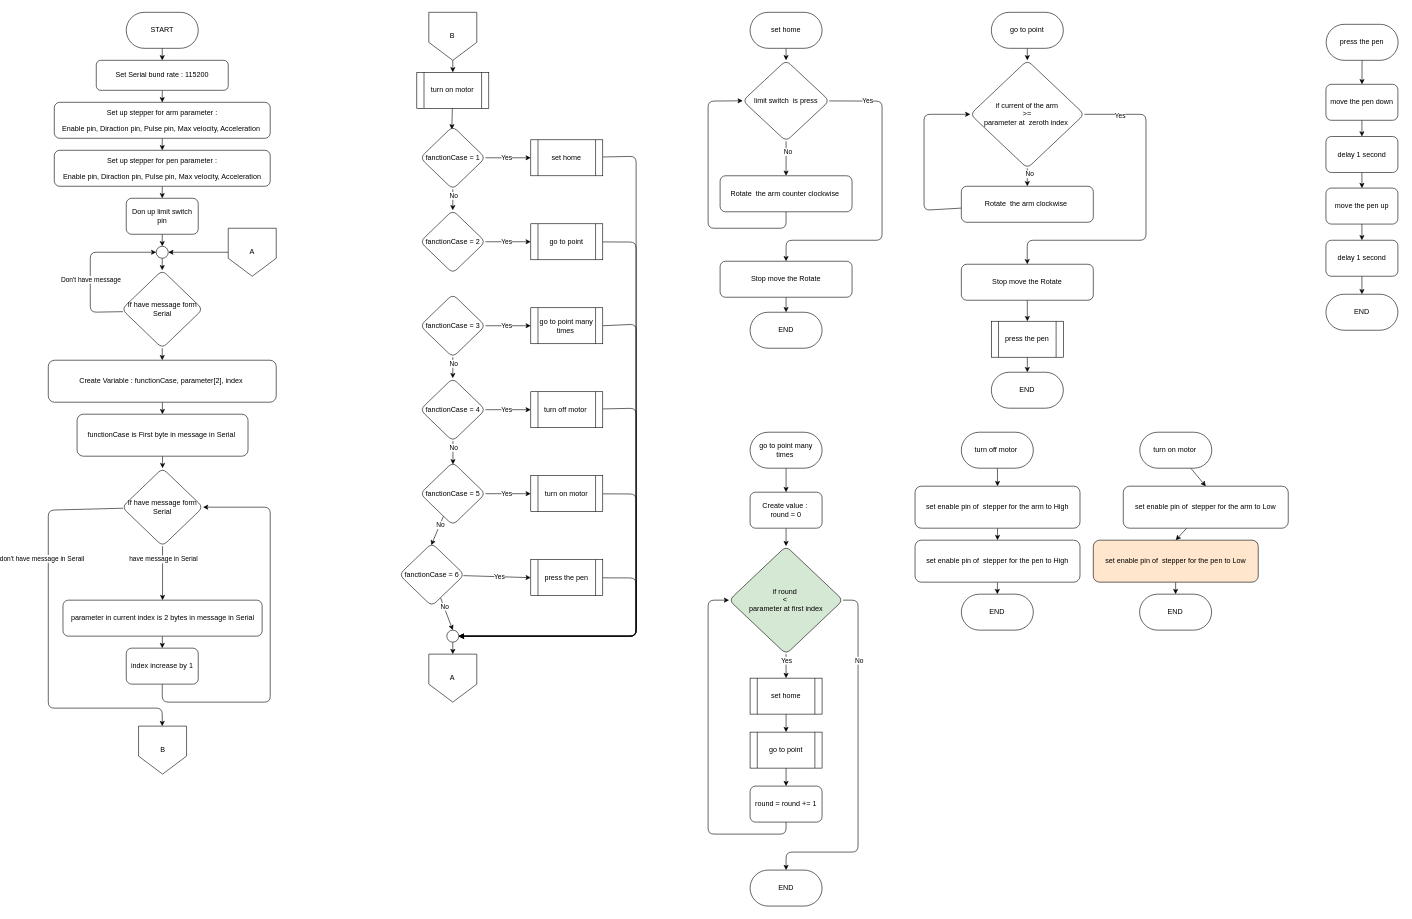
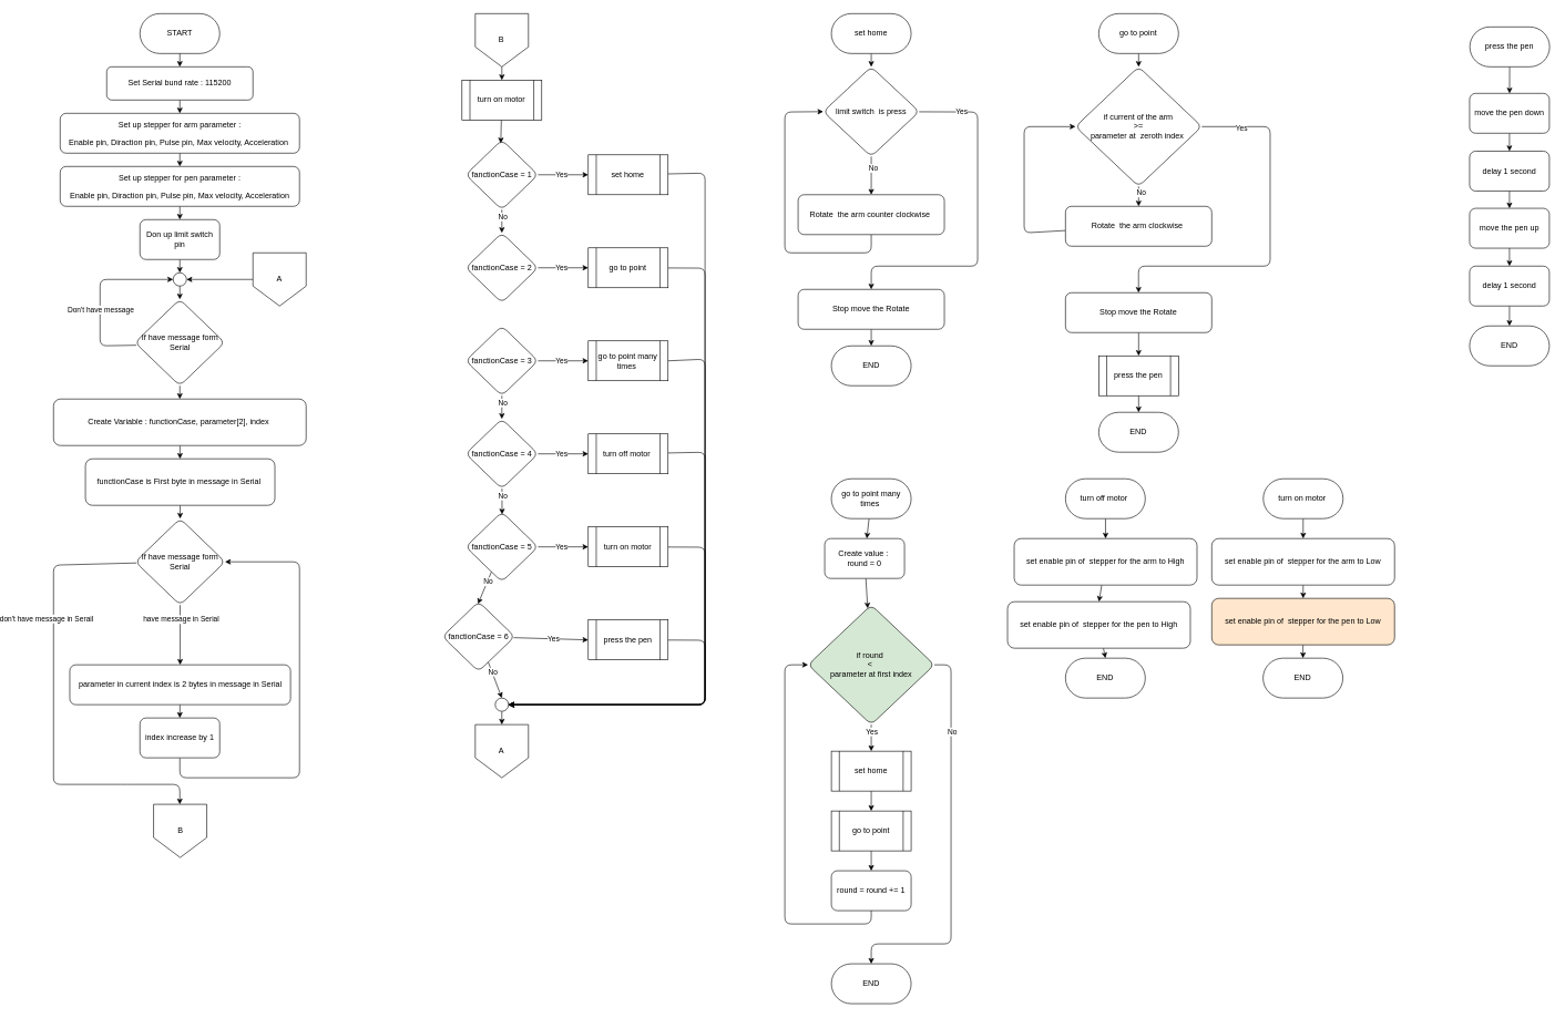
- <mxCell id="133" value="set enable pin of&amp;nbsp; stepper for the arm to Low" style="rounded=1;whiteSpace=wrap;html=1;" vertex="1" parent="1"><mxGeometry x="1812.19" y="810" width="275" height="70" as="geometry" /></mxCell>
+ <mxCell id="133" value="set enable pin of&amp;nbsp; stepper for the arm to Low" style="rounded=1;whiteSpace=wrap;html=1;" vertex="1" parent="1"><mxGeometry x="1762.19" y="810" width="275" height="70" as="geometry" /></mxCell>
- <mxCell id="114" value="Create value :&amp;nbsp;&lt;br&gt;round = 0" style="rounded=1;whiteSpace=wrap;html=1;" vertex="1" parent="1"><mxGeometry x="1190" y="820" width="120" height="60" as="geometry" /></mxCell>
+ <mxCell id="114" value="Create value :&amp;nbsp;&lt;br&gt;round = 0" style="rounded=1;whiteSpace=wrap;html=1;" vertex="1" parent="1"><mxGeometry x="1180" y="810" width="120" height="60" as="geometry" /></mxCell>
- <mxCell id="128" value="set enable pin of&amp;nbsp; stepper for the pen to High" style="rounded=1;whiteSpace=wrap;html=1;" vertex="1" parent="1"><mxGeometry x="1465" y="900" width="275" height="70" as="geometry" /></mxCell>
+ <mxCell id="128" value="set enable pin of&amp;nbsp; stepper for the pen to High" style="rounded=1;whiteSpace=wrap;html=1;" vertex="1" parent="1"><mxGeometry x="1455" y="905" width="275" height="70" as="geometry" /></mxCell>
